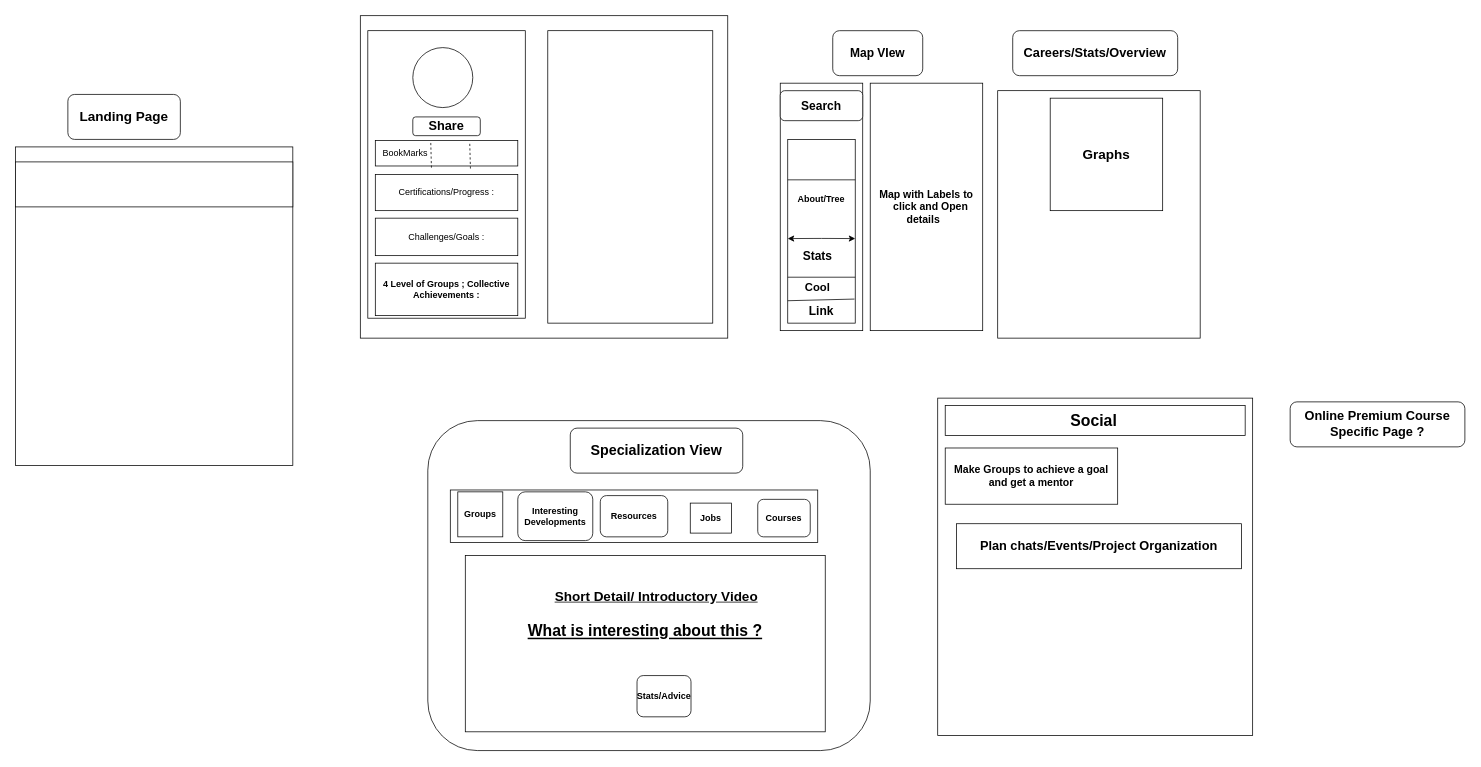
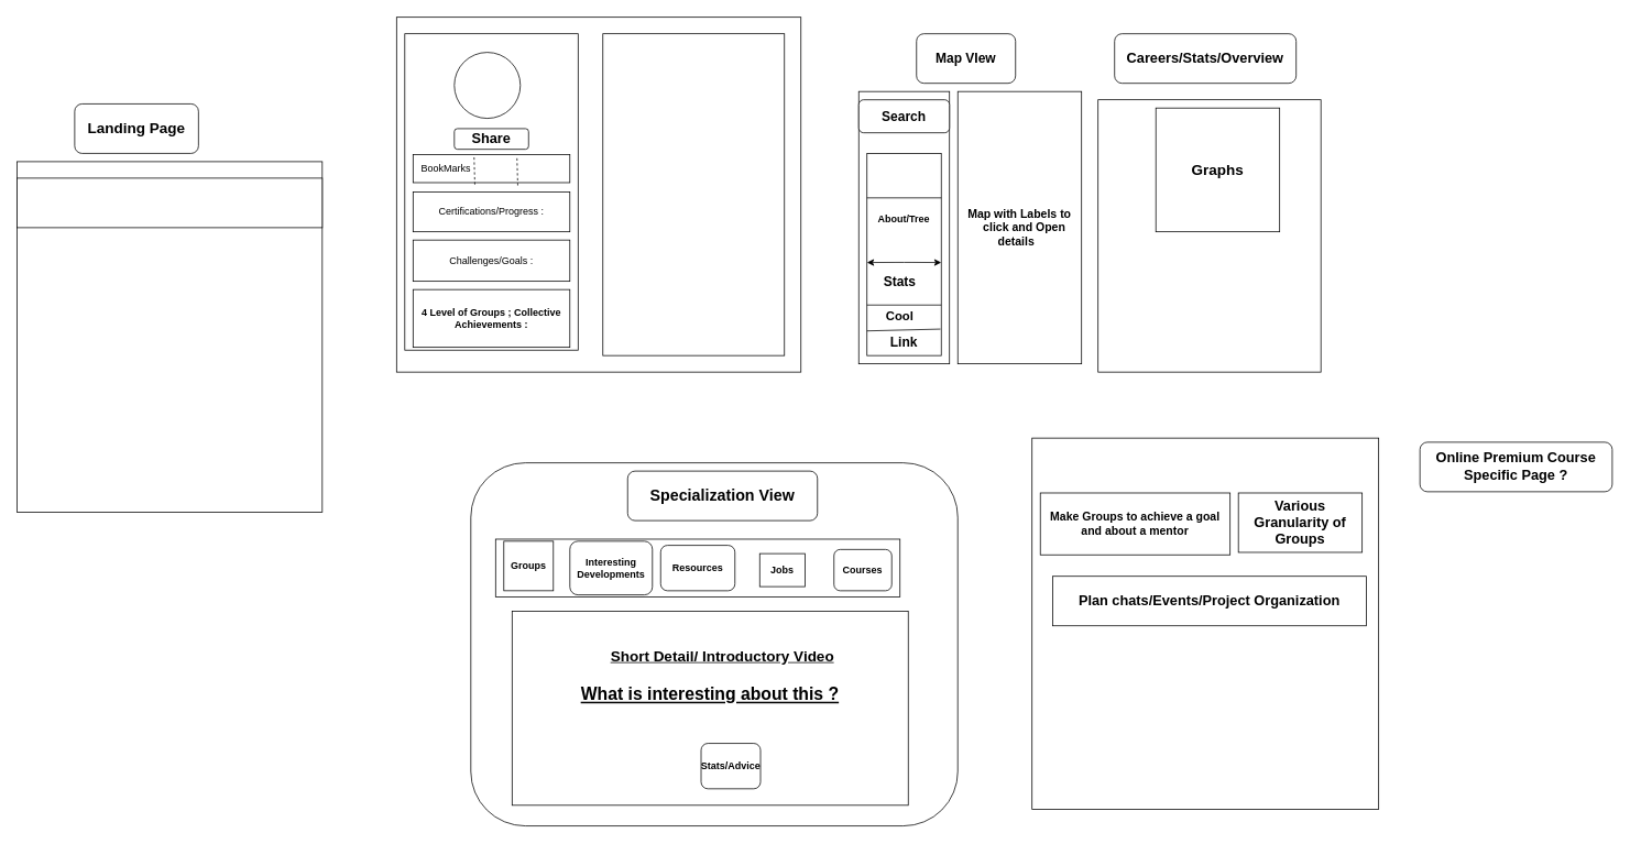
- <mxCell id="39" value="&lt;b&gt;&lt;font style=&quot;font-size: 21px&quot;&gt;Social&lt;/font&gt;&lt;/b&gt;&amp;nbsp;" style="rounded=0;whiteSpace=wrap;html=1;" parent="1" vertex="1"><mxGeometry x="1260" y="540" width="400" height="40" as="geometry" /></mxCell>
+ <mxCell id="42" value="&lt;b&gt;&lt;font style=&quot;font-size: 17px&quot;&gt;Various Granularity of Groups&lt;/font&gt;&lt;/b&gt;" style="rounded=0;whiteSpace=wrap;html=1;" parent="1" vertex="1"><mxGeometry x="1500" y="596.5" width="150" height="72" as="geometry" /></mxCell>
- <mxCell id="40" value="&lt;b&gt;&lt;font style=&quot;font-size: 14px&quot;&gt;Make Groups to achieve a goal and get a mentor&lt;/font&gt;&lt;/b&gt;" style="rounded=0;whiteSpace=wrap;html=1;" parent="1" vertex="1"><mxGeometry x="1260" y="596.5" width="230" height="75" as="geometry" /></mxCell>
+ <mxCell id="40" value="&lt;b&gt;&lt;font style=&quot;font-size: 14px&quot;&gt;Make Groups to achieve a goal and about a mentor&lt;/font&gt;&lt;/b&gt;" style="rounded=0;whiteSpace=wrap;html=1;" parent="1" vertex="1"><mxGeometry x="1260" y="596.5" width="230" height="75" as="geometry" /></mxCell>
